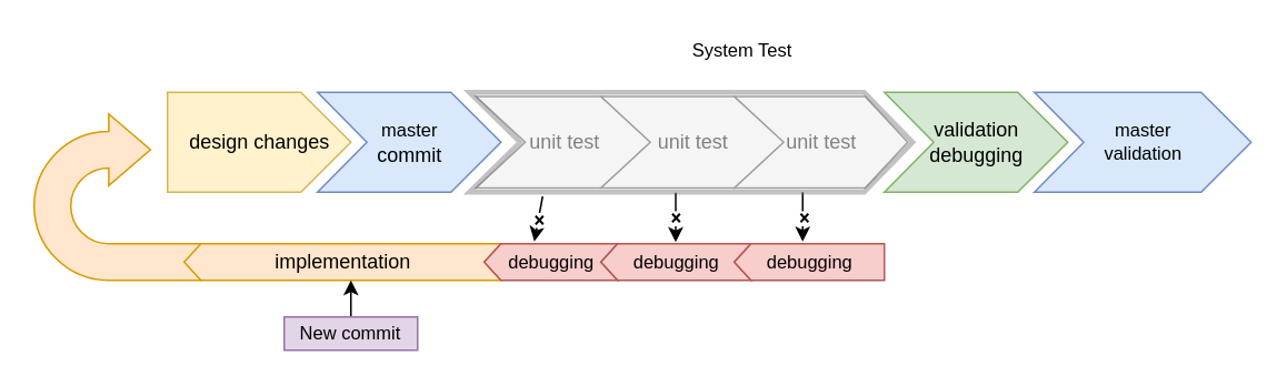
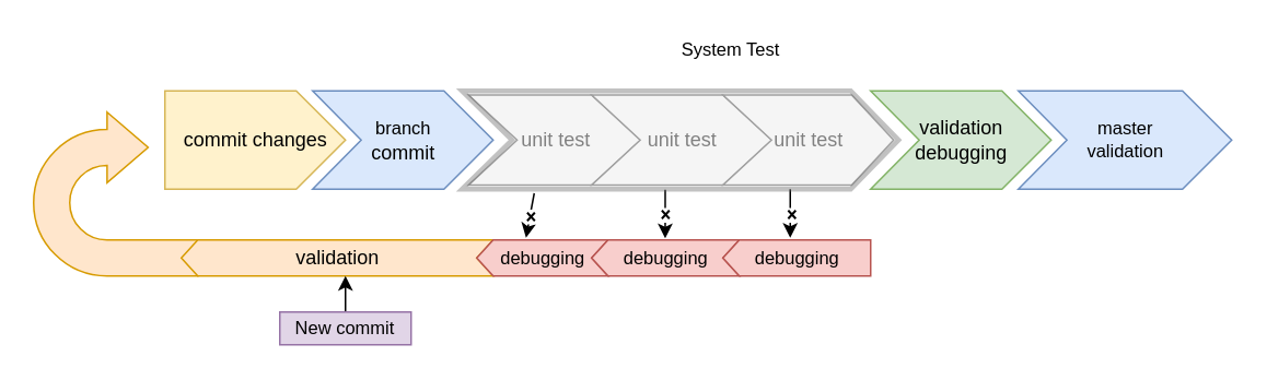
- <mxCell id="5" value="design changes" style="html=1;shadow=0;dashed=0;align=center;verticalAlign=middle;shape=mxgraph.arrows2.arrow;dy=0;dx=30;notch=0;fillColor=#fff2cc;strokeColor=#d6b656;" vertex="1" parent="1"><mxGeometry x="100" y="55" width="110" height="60" as="geometry" /></mxCell>
+ <mxCell id="5" value="commit changes" style="html=1;shadow=0;dashed=0;align=center;verticalAlign=middle;shape=mxgraph.arrows2.arrow;dy=0;dx=30;notch=0;fillColor=#fff2cc;strokeColor=#d6b656;" vertex="1" parent="1"><mxGeometry x="100" y="55" width="110" height="60" as="geometry" /></mxCell>
- <mxCell id="3" value="&lt;span style=&quot;font-size: 11px&quot;&gt;master&lt;br&gt;&lt;/span&gt;commit" style="html=1;shadow=0;dashed=0;align=center;verticalAlign=middle;shape=mxgraph.arrows2.arrow;dy=0;dx=30;notch=29.57;fillColor=#dae8fc;strokeColor=#6c8ebf;fontSize=12;" vertex="1" parent="1"><mxGeometry x="190" y="55" width="110" height="60" as="geometry" /></mxCell>
+ <mxCell id="3" value="&lt;span style=&quot;font-size: 11px&quot;&gt;branch&lt;br&gt;&lt;/span&gt;commit" style="html=1;shadow=0;dashed=0;align=center;verticalAlign=middle;shape=mxgraph.arrows2.arrow;dy=0;dx=30;notch=29.57;fillColor=#dae8fc;strokeColor=#6c8ebf;fontSize=12;" vertex="1" parent="1"><mxGeometry x="190" y="55" width="110" height="60" as="geometry" /></mxCell>
- <mxCell id="9" value="implementation" style="html=1;shadow=0;dashed=0;align=center;verticalAlign=middle;shape=mxgraph.arrows2.arrow;dy=0;dx=10;notch=10;flipH=1;fillColor=#ffe6cc;strokeColor=#d79b00;" vertex="1" parent="1"><mxGeometry x="110" y="146" width="190" height="22" as="geometry" /></mxCell>
+ <mxCell id="9" value="validation" style="html=1;shadow=0;dashed=0;align=center;verticalAlign=middle;shape=mxgraph.arrows2.arrow;dy=0;dx=10;notch=10;flipH=1;fillColor=#ffe6cc;strokeColor=#d79b00;" vertex="1" parent="1"><mxGeometry x="110" y="146" width="190" height="22" as="geometry" /></mxCell>
